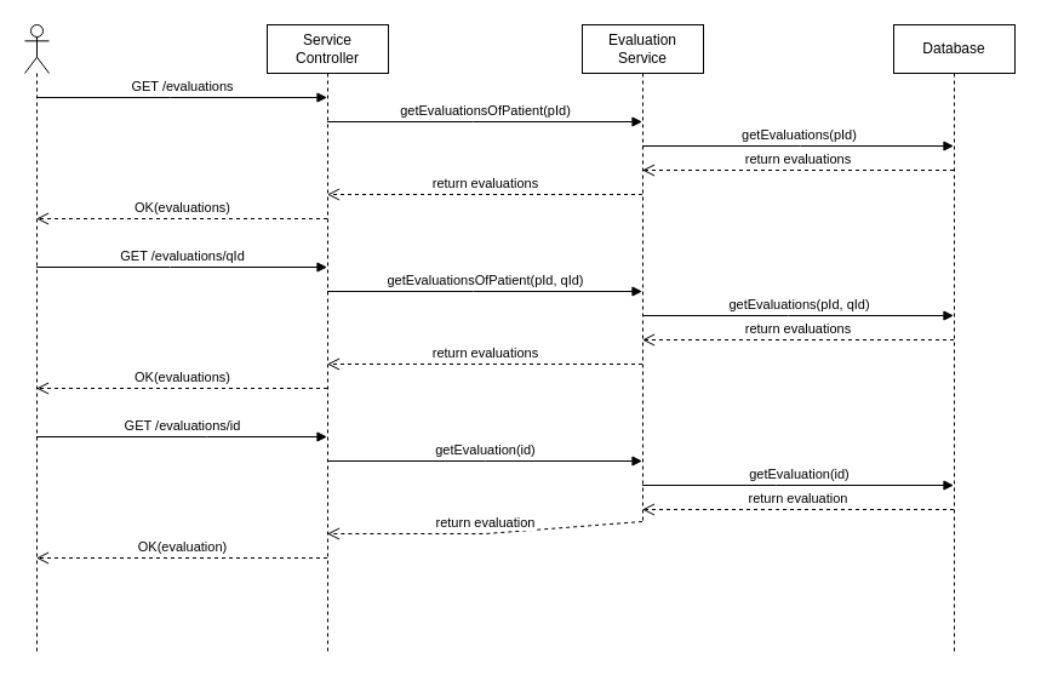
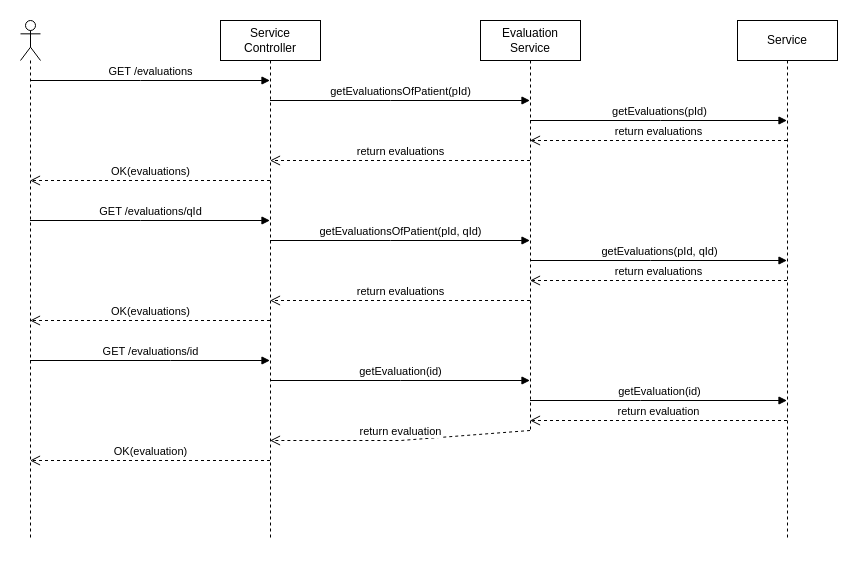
- <mxCell id="5" value="Database" style="shape=umlLifeline;perimeter=lifelinePerimeter;whiteSpace=wrap;html=1;container=1;collapsible=0;recursiveResize=0;outlineConnect=0;" parent="1" vertex="1"><mxGeometry x="737" width="100" height="520" as="geometry" y="20" /></mxCell>
+ <mxCell id="5" value="Service" style="shape=umlLifeline;perimeter=lifelinePerimeter;whiteSpace=wrap;html=1;container=1;collapsible=0;recursiveResize=0;outlineConnect=0;" parent="1" vertex="1"><mxGeometry x="737" width="100" height="520" as="geometry" y="20" /></mxCell>
